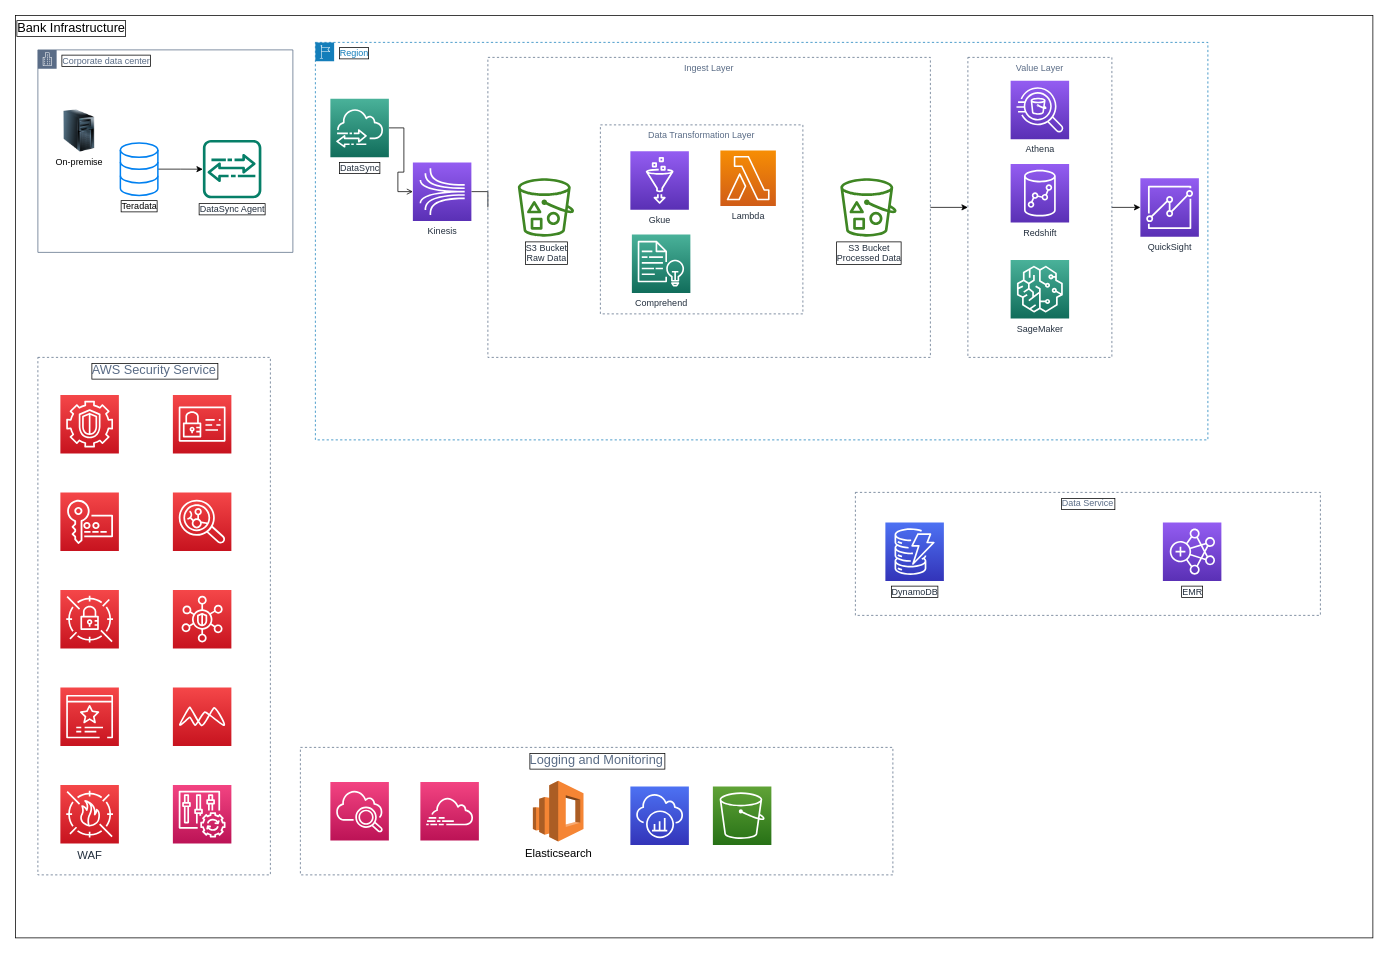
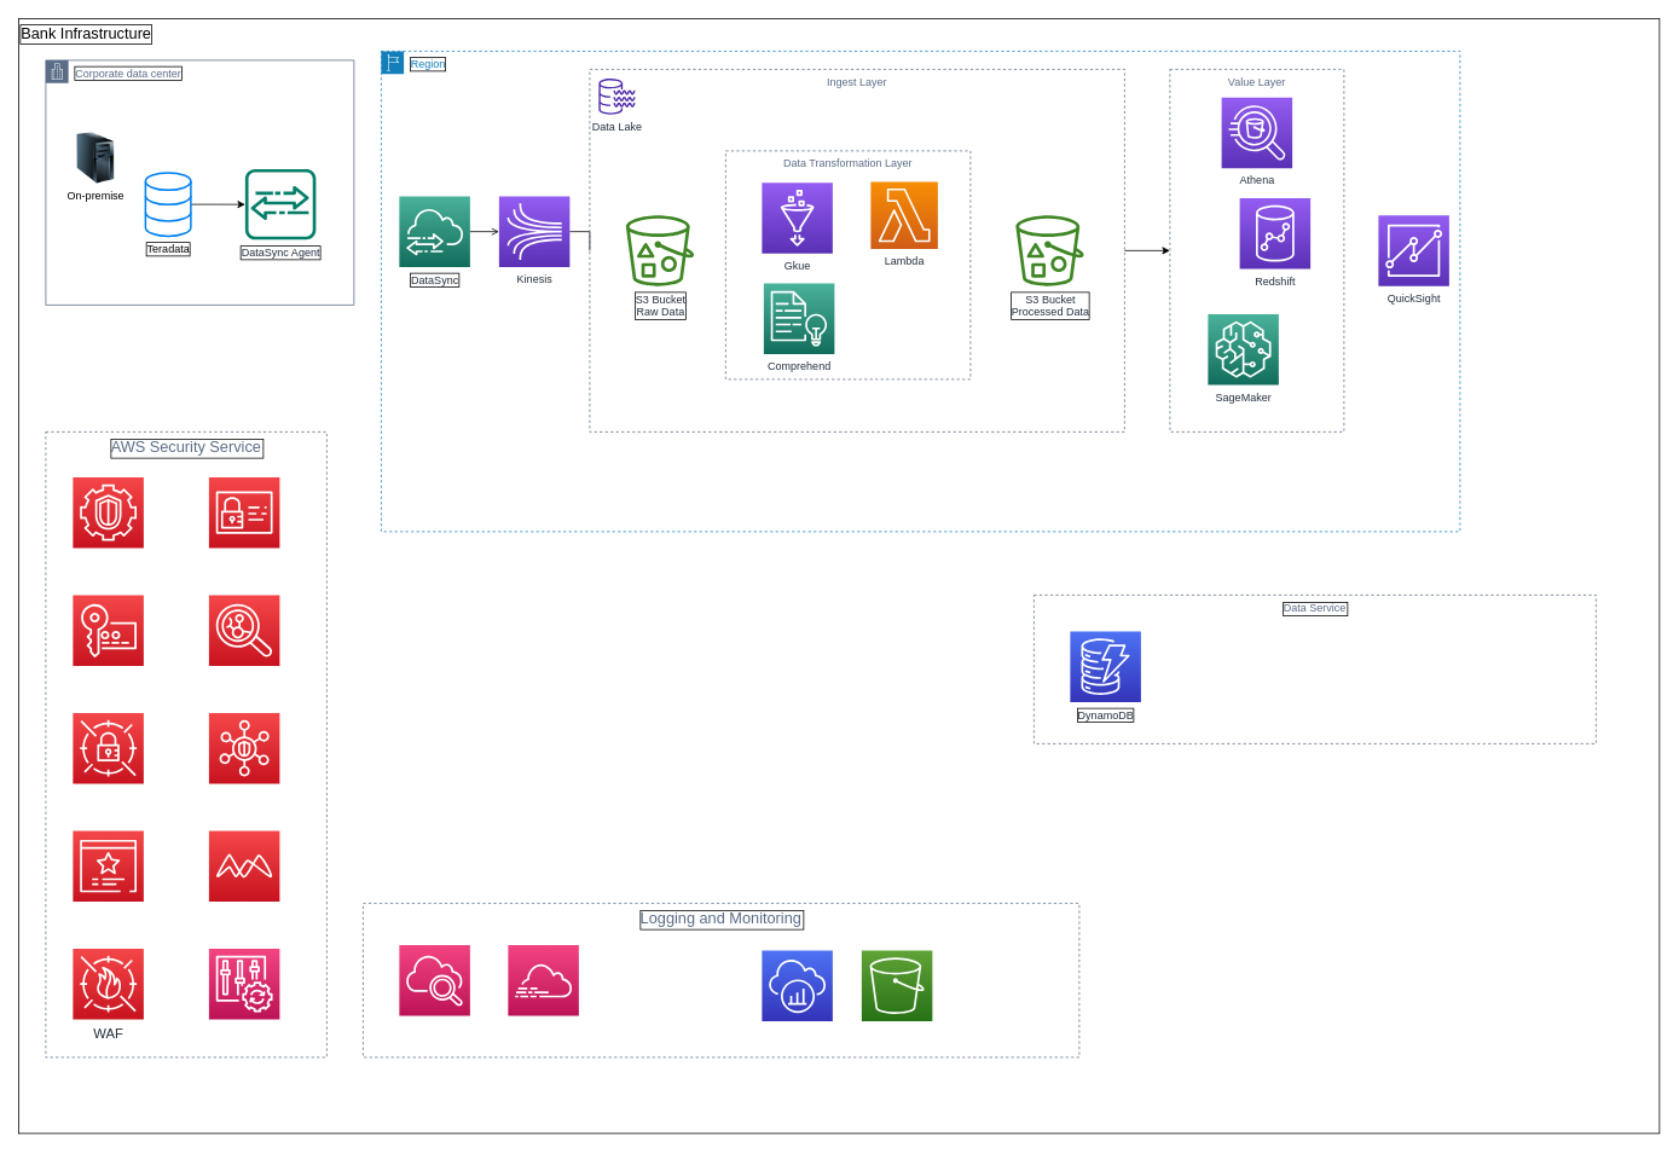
+ <mxCell id="19" value="Data Lake" style="sketch=0;outlineConnect=0;fontColor=#232F3E;gradientColor=none;fillColor=#4D27AA;strokeColor=none;dashed=0;verticalLabelPosition=bottom;verticalAlign=top;align=center;html=1;fontSize=12;fontStyle=0;aspect=fixed;pointerEvents=1;shape=mxgraph.aws4.data_lake_resource_icon;" vertex="1" parent="17"><mxGeometry width="40" height="40" as="geometry" /></mxCell>
- <mxCell id="5" value="DataSync" style="sketch=0;points=[[0,0,0],[0.25,0,0],[0.5,0,0],[0.75,0,0],[1,0,0],[0,1,0],[0.25,1,0],[0.5,1,0],[0.75,1,0],[1,1,0],[0,0.25,0],[0,0.5,0],[0,0.75,0],[1,0.25,0],[1,0.5,0],[1,0.75,0]];outlineConnect=0;fontColor=#232F3E;gradientColor=#4AB29A;gradientDirection=north;fillColor=#116D5B;strokeColor=#ffffff;dashed=0;verticalLabelPosition=bottom;verticalAlign=top;align=center;html=1;fontSize=12;fontStyle=0;aspect=fixed;shape=mxgraph.aws4.resourceIcon;resIcon=mxgraph.aws4.datasync;labelBorderColor=default;fontFamily=Helvetica;" parent="2" vertex="1"><mxGeometry x="20" y="75" width="78" height="78" as="geometry" /></mxCell>
+ <mxCell id="5" value="DataSync" style="sketch=0;points=[[0,0,0],[0.25,0,0],[0.5,0,0],[0.75,0,0],[1,0,0],[0,1,0],[0.25,1,0],[0.5,1,0],[0.75,1,0],[1,1,0],[0,0.25,0],[0,0.5,0],[0,0.75,0],[1,0.25,0],[1,0.5,0],[1,0.75,0]];outlineConnect=0;fontColor=#232F3E;gradientColor=#4AB29A;gradientDirection=north;fillColor=#116D5B;strokeColor=#ffffff;dashed=0;verticalLabelPosition=bottom;verticalAlign=top;align=center;html=1;fontSize=12;fontStyle=0;aspect=fixed;shape=mxgraph.aws4.resourceIcon;resIcon=mxgraph.aws4.datasync;labelBorderColor=default;fontFamily=Helvetica;" parent="2" vertex="1"><mxGeometry x="20" y="160" width="78" height="78" as="geometry" /></mxCell>
- <mxCell id="12" value="Redshift" style="sketch=0;points=[[0,0,0],[0.25,0,0],[0.5,0,0],[0.75,0,0],[1,0,0],[0,1,0],[0.25,1,0],[0.5,1,0],[0.75,1,0],[1,1,0],[0,0.25,0],[0,0.5,0],[0,0.75,0],[1,0.25,0],[1,0.5,0],[1,0.75,0]];outlineConnect=0;fontColor=#232F3E;gradientColor=#945DF2;gradientDirection=north;fillColor=#5A30B5;strokeColor=#ffffff;dashed=0;verticalLabelPosition=bottom;verticalAlign=top;align=center;html=1;fontSize=12;fontStyle=0;aspect=fixed;shape=mxgraph.aws4.resourceIcon;resIcon=mxgraph.aws4.redshift;" vertex="1" parent="10"><mxGeometry x="57" y="142" width="78" height="78" as="geometry" /></mxCell>
+ <mxCell id="12" value="Redshift" style="sketch=0;points=[[0,0,0],[0.25,0,0],[0.5,0,0],[0.75,0,0],[1,0,0],[0,1,0],[0.25,1,0],[0.5,1,0],[0.75,1,0],[1,1,0],[0,0.25,0],[0,0.5,0],[0,0.75,0],[1,0.25,0],[1,0.5,0],[1,0.75,0]];outlineConnect=0;fontColor=#232F3E;gradientColor=#945DF2;gradientDirection=north;fillColor=#5A30B5;strokeColor=#ffffff;dashed=0;verticalLabelPosition=bottom;verticalAlign=top;align=center;html=1;fontSize=12;fontStyle=0;aspect=fixed;shape=mxgraph.aws4.resourceIcon;resIcon=mxgraph.aws4.redshift;" vertex="1" parent="10"><mxGeometry x="77" y="142" width="78" height="78" as="geometry" /></mxCell>
- <mxCell id="7" style="edgeStyle=orthogonalEdgeStyle;rounded=0;orthogonalLoop=1;jettySize=auto;html=1;exitX=1;exitY=0.5;exitDx=0;exitDy=0;entryX=0;entryY=0.5;entryDx=0;entryDy=0;entryPerimeter=0;" edge="1" parent="2" source="11" target="6"><mxGeometry relative="1" as="geometry" /></mxCell>
- <mxCell id="13" value="SageMaker" style="sketch=0;points=[[0,0,0],[0.25,0,0],[0.5,0,0],[0.75,0,0],[1,0,0],[0,1,0],[0.25,1,0],[0.5,1,0],[0.75,1,0],[1,1,0],[0,0.25,0],[0,0.5,0],[0,0.75,0],[1,0.25,0],[1,0.5,0],[1,0.75,0]];outlineConnect=0;fontColor=#232F3E;gradientColor=#4AB29A;gradientDirection=north;fillColor=#116D5B;strokeColor=#ffffff;dashed=0;verticalLabelPosition=bottom;verticalAlign=top;align=center;html=1;fontSize=12;fontStyle=0;aspect=fixed;shape=mxgraph.aws4.resourceIcon;resIcon=mxgraph.aws4.sagemaker;" vertex="1" parent="10"><mxGeometry x="57" y="270" width="78" height="78" as="geometry" /></mxCell>
+ <mxCell id="13" value="SageMaker" style="sketch=0;points=[[0,0,0],[0.25,0,0],[0.5,0,0],[0.75,0,0],[1,0,0],[0,1,0],[0.25,1,0],[0.5,1,0],[0.75,1,0],[1,1,0],[0,0.25,0],[0,0.5,0],[0,0.75,0],[1,0.25,0],[1,0.5,0],[1,0.75,0]];outlineConnect=0;fontColor=#232F3E;gradientColor=#4AB29A;gradientDirection=north;fillColor=#116D5B;strokeColor=#ffffff;dashed=0;verticalLabelPosition=bottom;verticalAlign=top;align=center;html=1;fontSize=12;fontStyle=0;aspect=fixed;shape=mxgraph.aws4.resourceIcon;resIcon=mxgraph.aws4.sagemaker;" vertex="1" parent="10"><mxGeometry x="42" y="270" width="78" height="78" as="geometry" /></mxCell>
- <mxCell id="28" value="EMR" style="sketch=0;points=[[0,0,0],[0.25,0,0],[0.5,0,0],[0.75,0,0],[1,0,0],[0,1,0],[0.25,1,0],[0.5,1,0],[0.75,1,0],[1,1,0],[0,0.25,0],[0,0.5,0],[0,0.75,0],[1,0.25,0],[1,0.5,0],[1,0.75,0]];outlineConnect=0;fontColor=#232F3E;gradientColor=#945DF2;gradientDirection=north;fillColor=#5A30B5;strokeColor=#ffffff;dashed=0;verticalLabelPosition=bottom;verticalAlign=top;align=center;html=1;fontSize=12;fontStyle=0;aspect=fixed;shape=mxgraph.aws4.resourceIcon;resIcon=mxgraph.aws4.emr;labelBorderColor=default;fontFamily=Helvetica;" parent="1" vertex="1"><mxGeometry x="1550" y="696" width="78" height="78" as="geometry" /></mxCell>
- <mxCell id="43" value="Elasticsearch" style="outlineConnect=0;dashed=0;verticalLabelPosition=bottom;verticalAlign=top;align=center;html=1;shape=mxgraph.aws3.elasticsearch_service;fillColor=#F58534;gradientColor=none;fontSize=15;" parent="1" vertex="1"><mxGeometry x="710" y="1040.5" width="67.5" height="81" as="geometry" /></mxCell>
